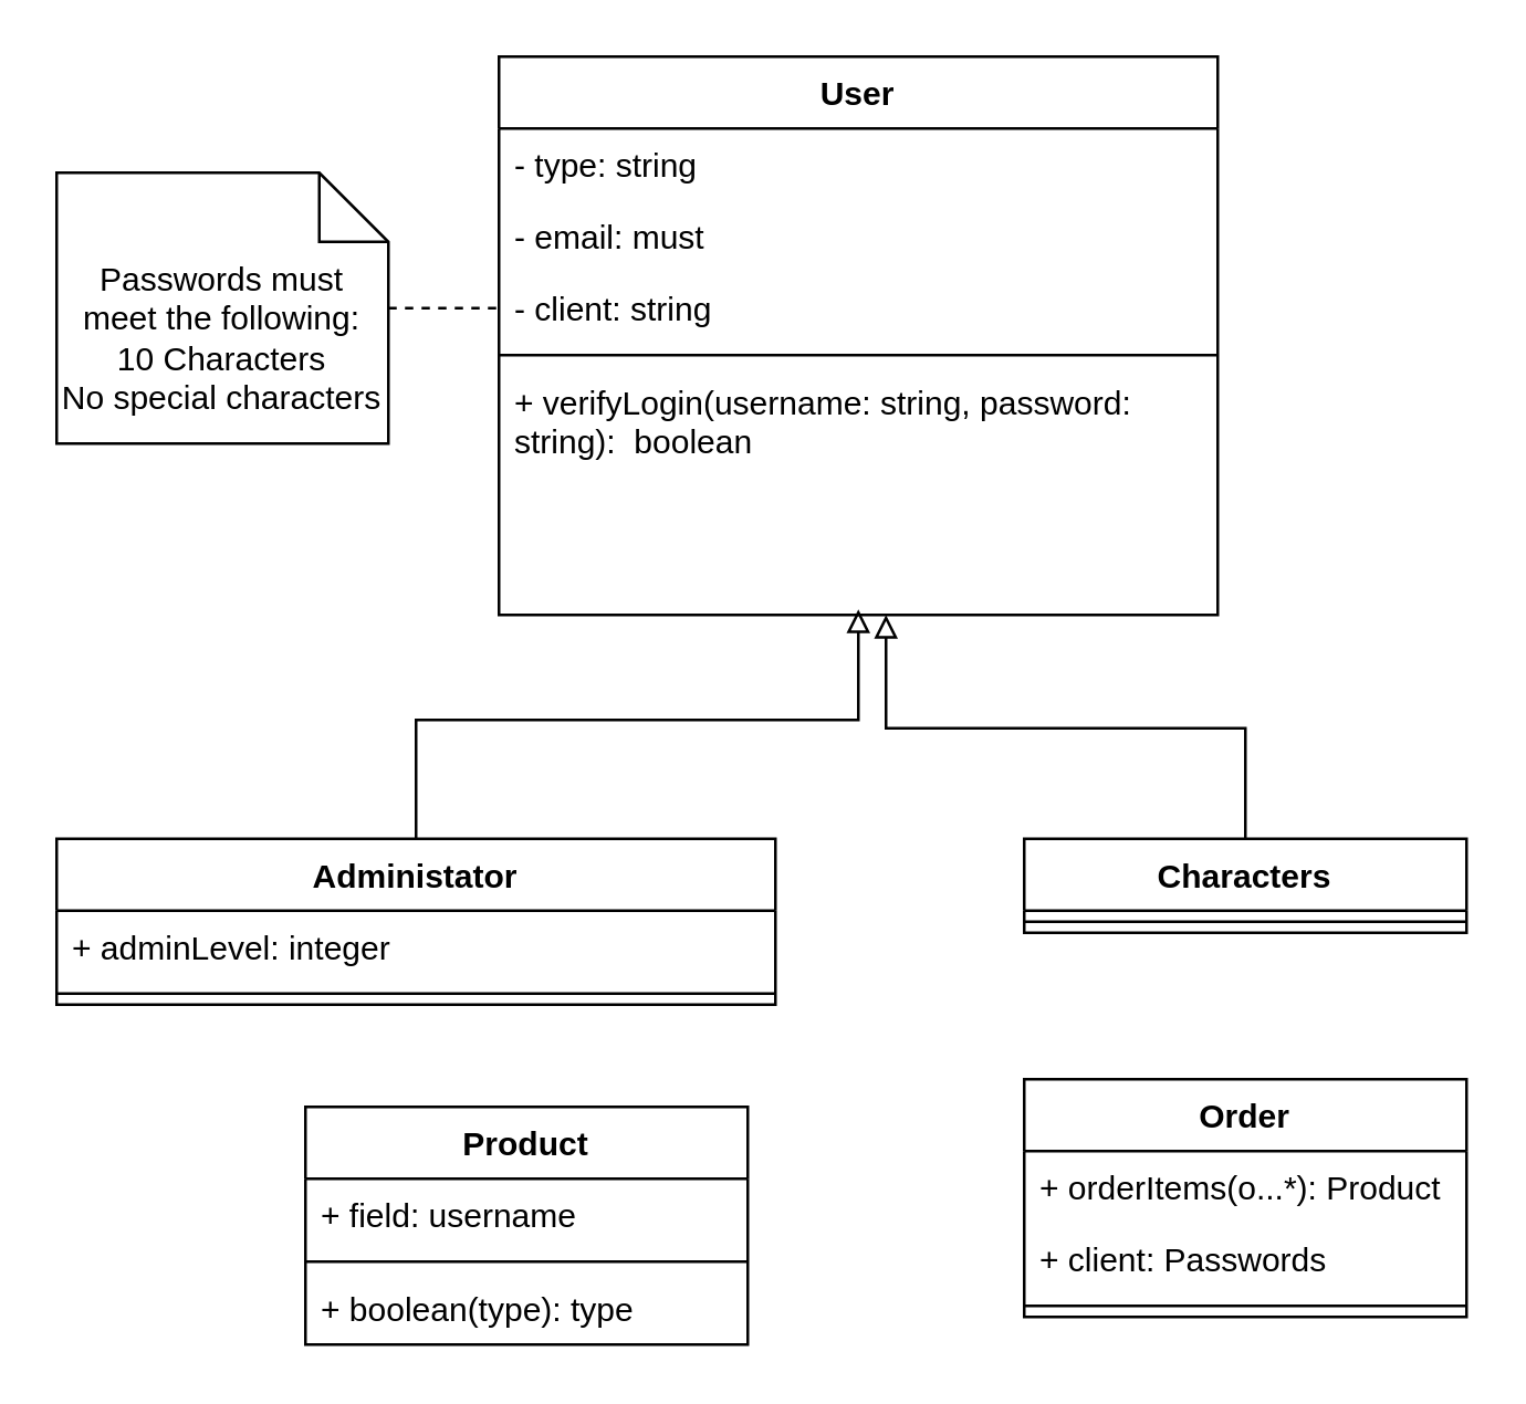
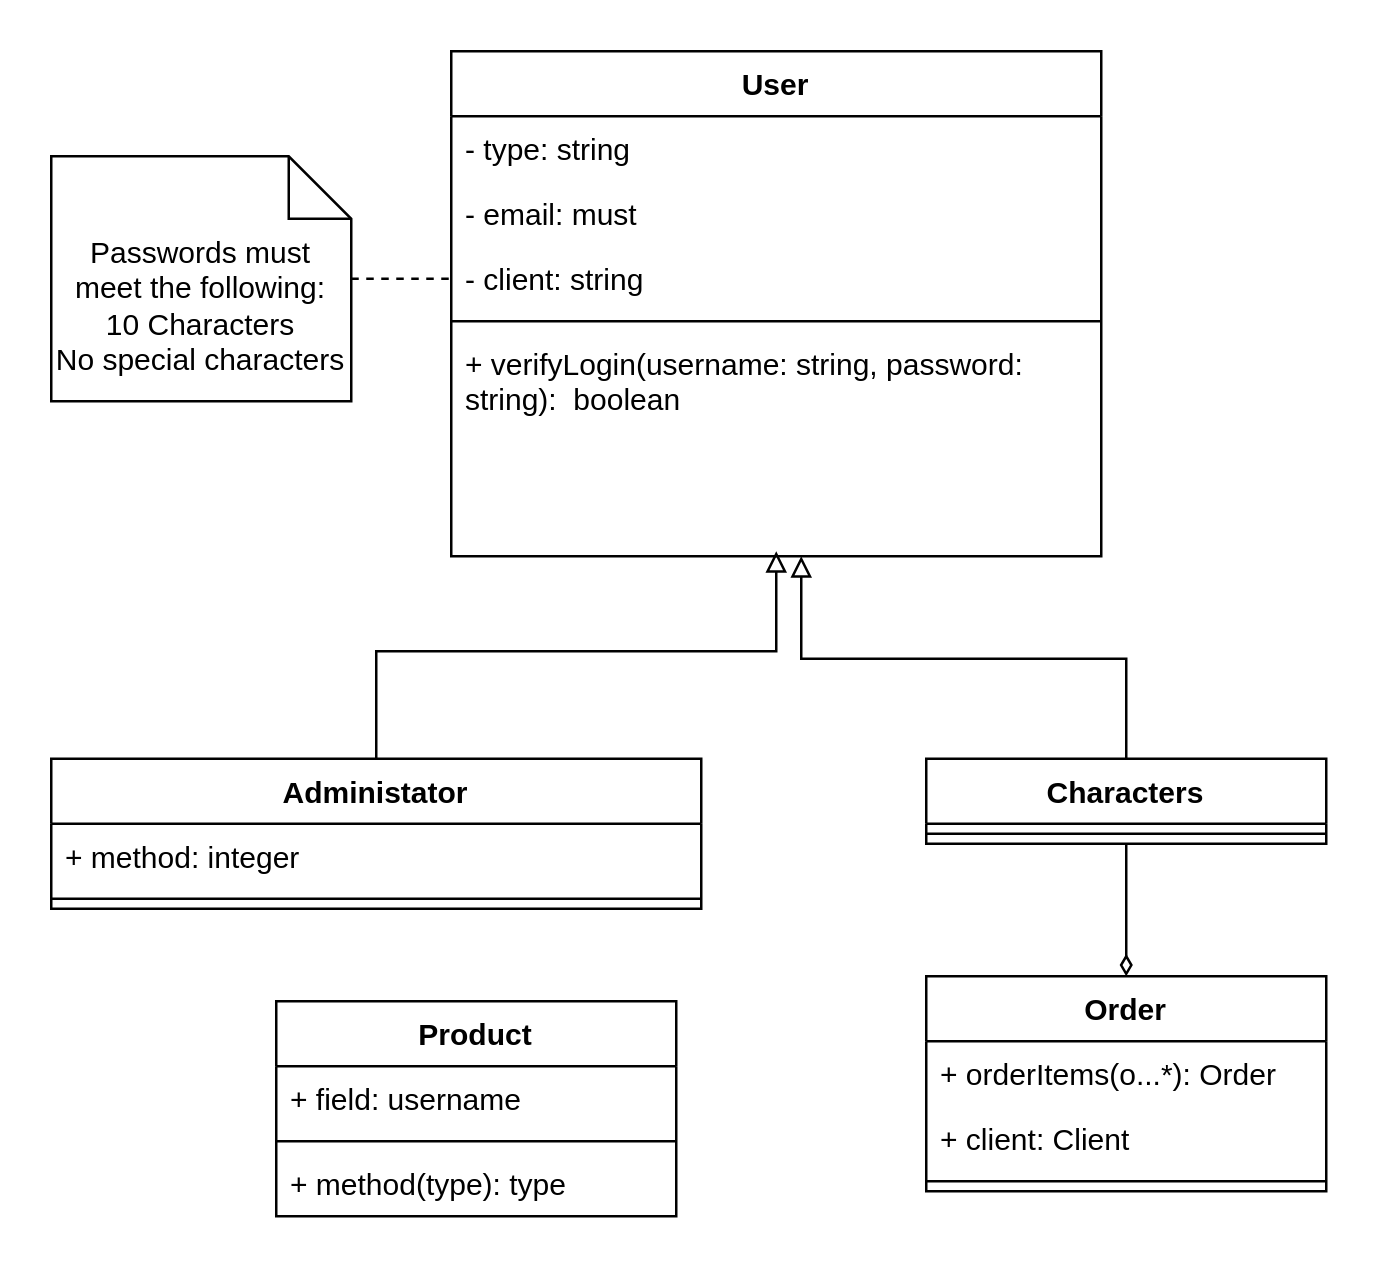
- <mxCell id="14" value="+ adminLevel: integer" style="text;strokeColor=none;fillColor=none;align=left;verticalAlign=top;spacingLeft=4;spacingRight=4;overflow=hidden;rotatable=0;points=[[0,0.5],[1,0.5]];portConstraint=eastwest;" vertex="1" parent="13"><mxGeometry y="26" width="260" height="26" as="geometry" /></mxCell>
+ <mxCell id="14" value="+ method: integer" style="text;strokeColor=none;fillColor=none;align=left;verticalAlign=top;spacingLeft=4;spacingRight=4;overflow=hidden;rotatable=0;points=[[0,0.5],[1,0.5]];portConstraint=eastwest;" vertex="1" parent="13"><mxGeometry y="26" width="260" height="26" as="geometry" /></mxCell>
+ <mxCell id="17" style="edgeStyle=orthogonalEdgeStyle;rounded=0;orthogonalLoop=1;jettySize=auto;html=1;endArrow=diamondThin;endFill=0;" edge="1" parent="1" source="18" target="20"><mxGeometry relative="1" as="geometry" /></mxCell>
- <mxCell id="21" value="+ orderItems(o...*): Product" style="text;strokeColor=none;fillColor=none;align=left;verticalAlign=top;spacingLeft=4;spacingRight=4;overflow=hidden;rotatable=0;points=[[0,0.5],[1,0.5]];portConstraint=eastwest;" vertex="1" parent="20"><mxGeometry y="26" width="160" height="26" as="geometry" /></mxCell>
+ <mxCell id="21" value="+ orderItems(o...*): Order" style="text;strokeColor=none;fillColor=none;align=left;verticalAlign=top;spacingLeft=4;spacingRight=4;overflow=hidden;rotatable=0;points=[[0,0.5],[1,0.5]];portConstraint=eastwest;" vertex="1" parent="20"><mxGeometry y="26" width="160" height="26" as="geometry" /></mxCell>
- <mxCell id="22" value="+ client: Passwords" style="text;strokeColor=none;fillColor=none;align=left;verticalAlign=top;spacingLeft=4;spacingRight=4;overflow=hidden;rotatable=0;points=[[0,0.5],[1,0.5]];portConstraint=eastwest;" vertex="1" parent="20"><mxGeometry y="52" width="160" height="26" as="geometry" /></mxCell>
+ <mxCell id="22" value="+ client: Client" style="text;strokeColor=none;fillColor=none;align=left;verticalAlign=top;spacingLeft=4;spacingRight=4;overflow=hidden;rotatable=0;points=[[0,0.5],[1,0.5]];portConstraint=eastwest;" vertex="1" parent="20"><mxGeometry y="52" width="160" height="26" as="geometry" /></mxCell>
- <mxCell id="27" value="+ boolean(type): type" style="text;strokeColor=none;fillColor=none;align=left;verticalAlign=top;spacingLeft=4;spacingRight=4;overflow=hidden;rotatable=0;points=[[0,0.5],[1,0.5]];portConstraint=eastwest;" vertex="1" parent="24"><mxGeometry y="60" width="160" height="26" as="geometry" /></mxCell>
+ <mxCell id="27" value="+ method(type): type" style="text;strokeColor=none;fillColor=none;align=left;verticalAlign=top;spacingLeft=4;spacingRight=4;overflow=hidden;rotatable=0;points=[[0,0.5],[1,0.5]];portConstraint=eastwest;" vertex="1" parent="24"><mxGeometry y="60" width="160" height="26" as="geometry" /></mxCell>
